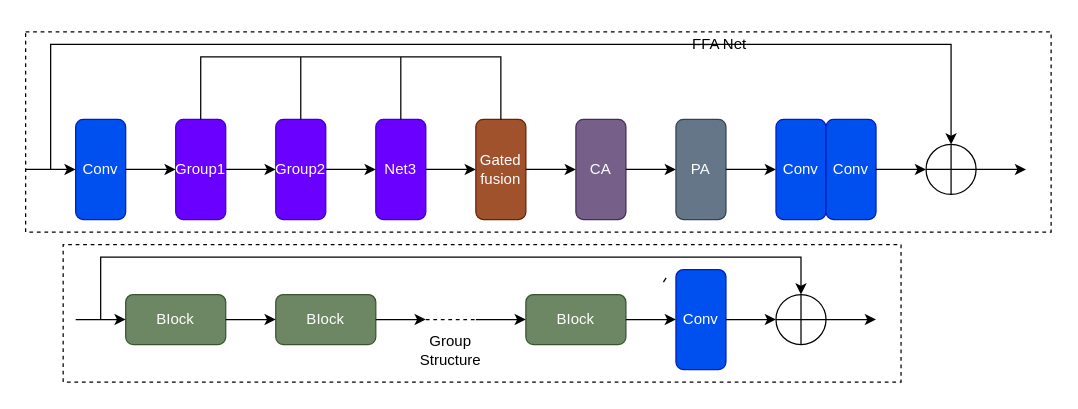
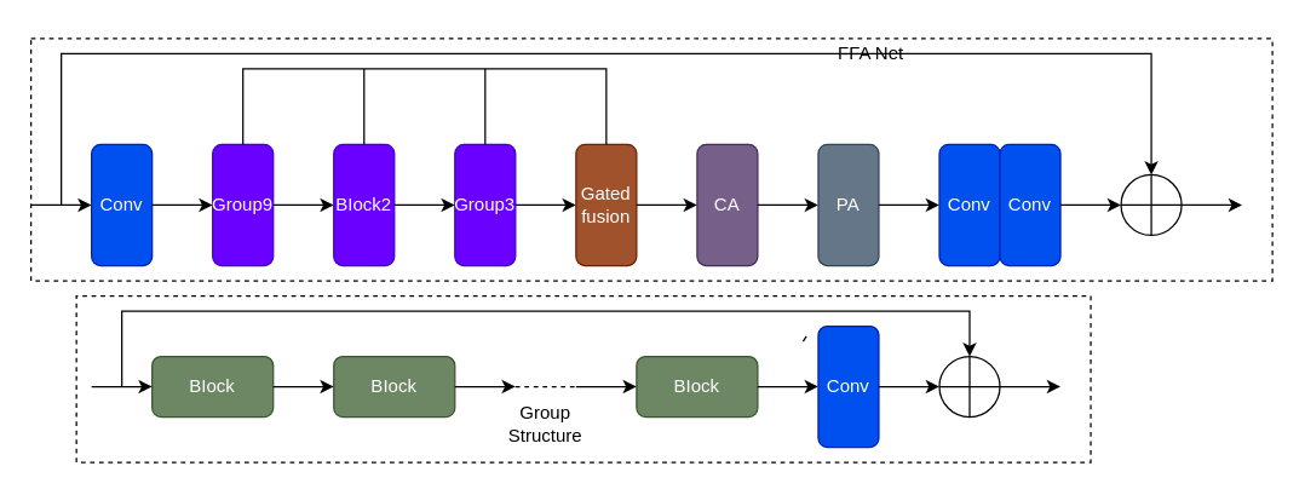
- <mxCell id="3" value="Group1" style="rounded=1;whiteSpace=wrap;html=1;fillColor=#6a00ff;fontColor=#ffffff;strokeColor=#3700CC;direction=south;" vertex="1" parent="1"><mxGeometry x="140" y="95" width="40" height="80" as="geometry" /></mxCell>
+ <mxCell id="3" value="Group9" style="rounded=1;whiteSpace=wrap;html=1;fillColor=#6a00ff;fontColor=#ffffff;strokeColor=#3700CC;direction=south;" vertex="1" parent="1"><mxGeometry x="140" y="95" width="40" height="80" as="geometry" /></mxCell>
- <mxCell id="8" value="Group2" style="rounded=1;whiteSpace=wrap;html=1;fillColor=#6a00ff;fontColor=#ffffff;strokeColor=#3700CC;direction=south;" vertex="1" parent="1"><mxGeometry x="220" y="95" width="40" height="80" as="geometry" /></mxCell>
+ <mxCell id="8" value="BIock2" style="rounded=1;whiteSpace=wrap;html=1;fillColor=#6a00ff;fontColor=#ffffff;strokeColor=#3700CC;direction=south;" vertex="1" parent="1"><mxGeometry x="220" y="95" width="40" height="80" as="geometry" /></mxCell>
- <mxCell id="9" value="Net3" style="rounded=1;whiteSpace=wrap;html=1;fillColor=#6a00ff;fontColor=#ffffff;strokeColor=#3700CC;direction=south;" vertex="1" parent="1"><mxGeometry x="300" y="95" width="40" height="80" as="geometry" /></mxCell>
+ <mxCell id="9" value="Group3" style="rounded=1;whiteSpace=wrap;html=1;fillColor=#6a00ff;fontColor=#ffffff;strokeColor=#3700CC;direction=south;" vertex="1" parent="1"><mxGeometry x="300" y="95" width="40" height="80" as="geometry" /></mxCell>
